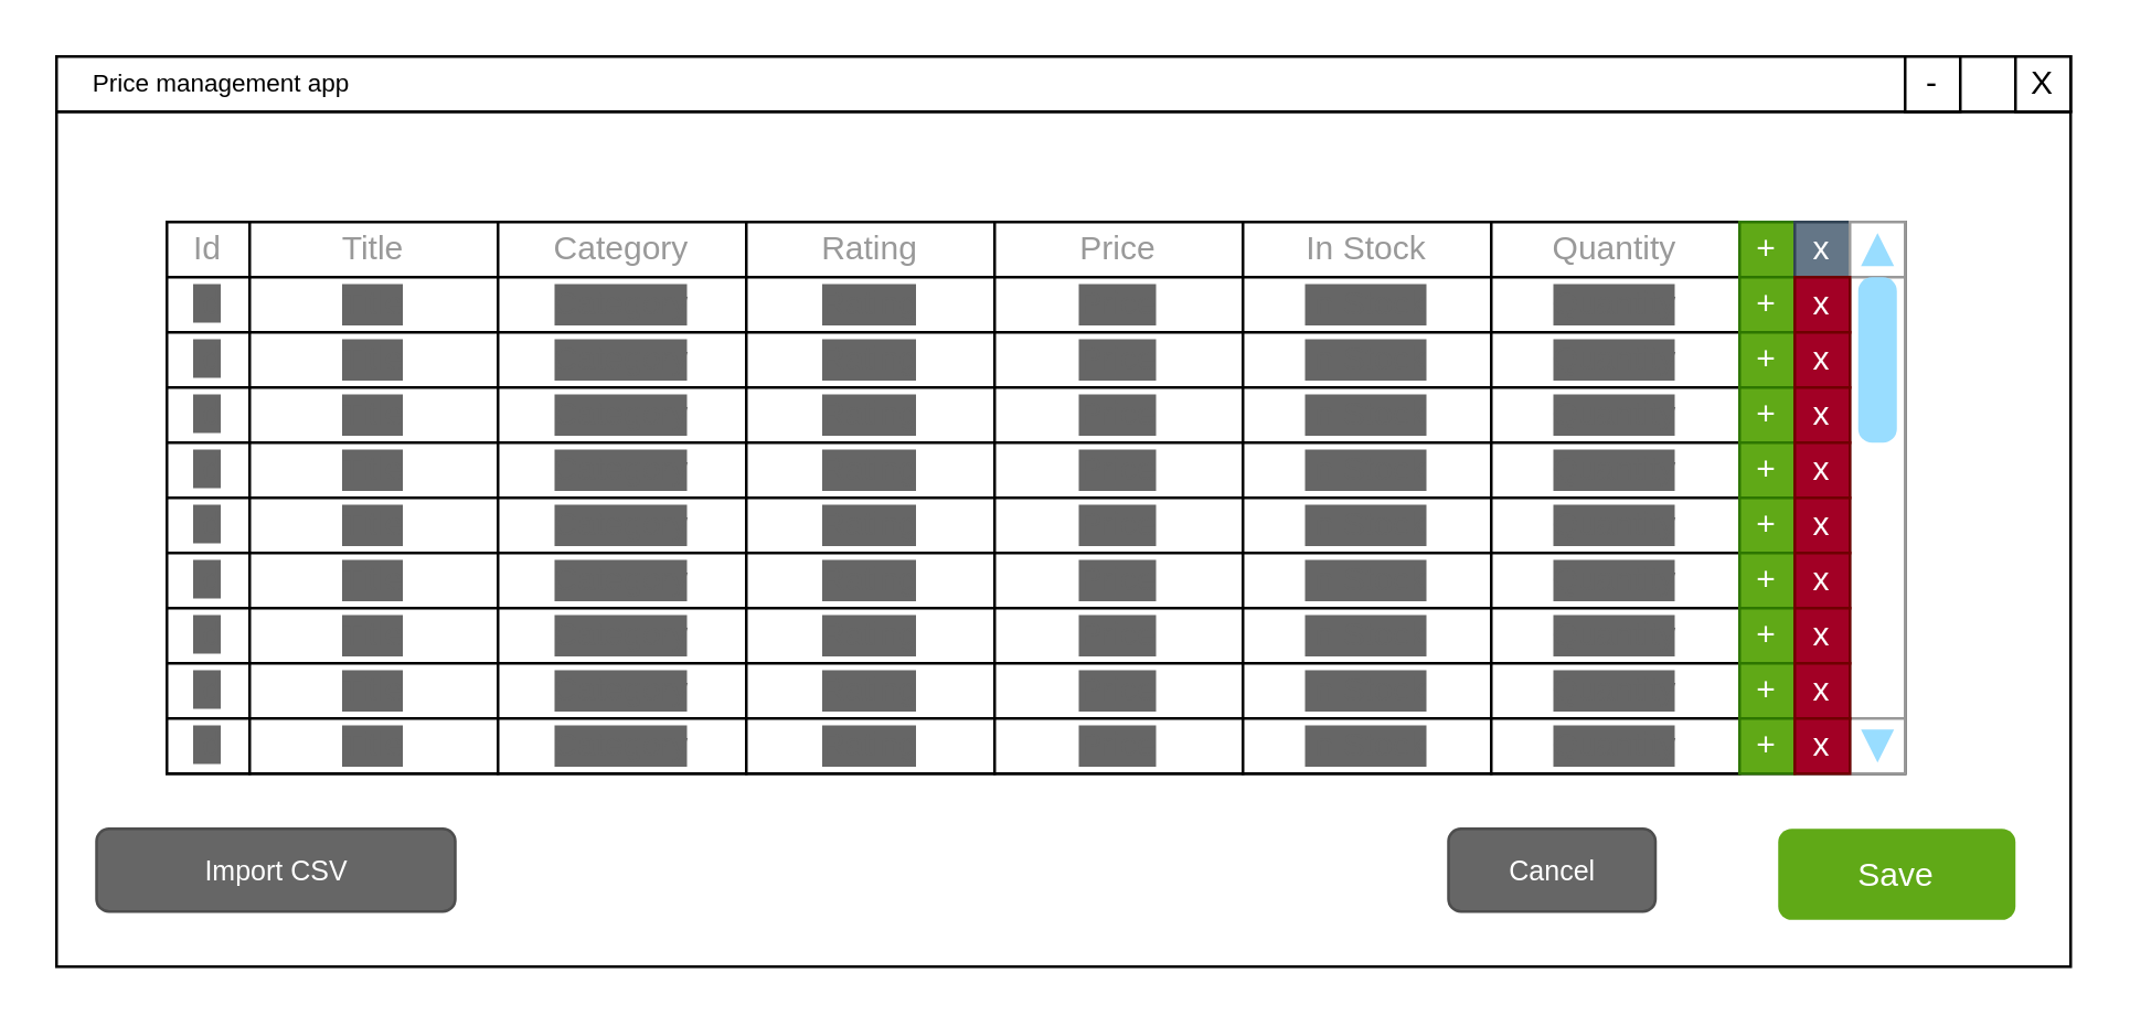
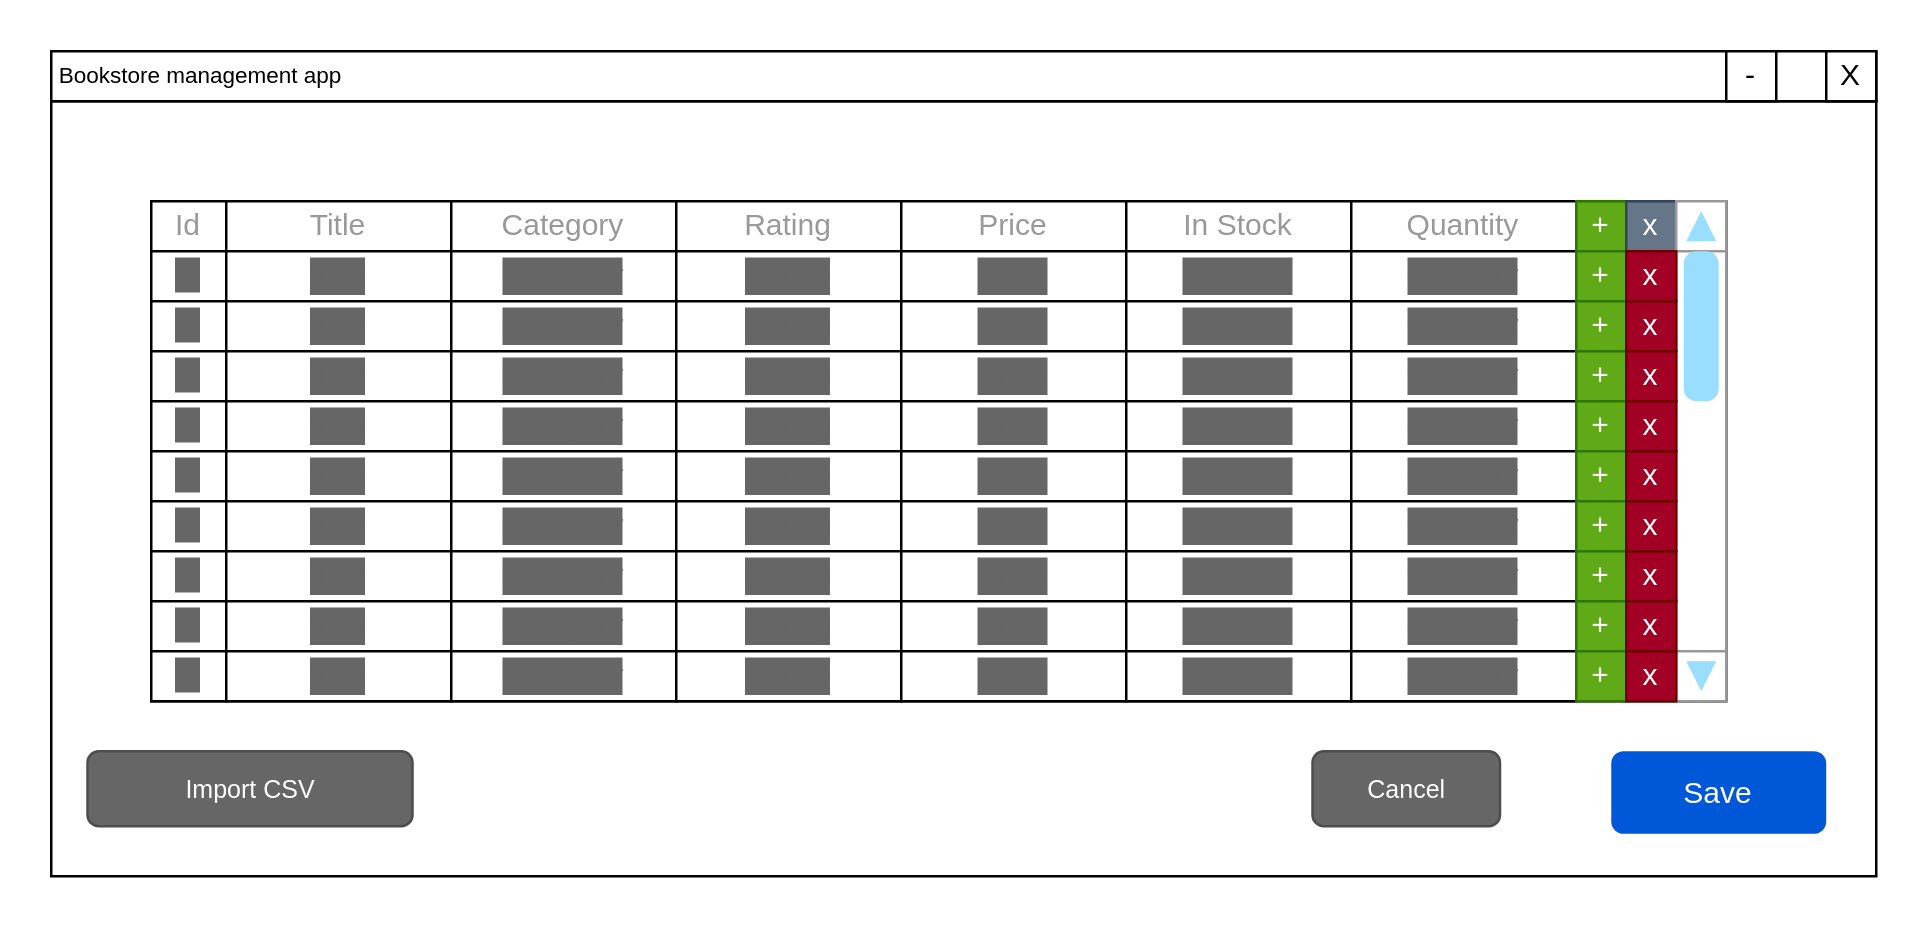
- <mxCell id="5" value="Price management app" style="text;html=1;align=center;verticalAlign=middle;whiteSpace=wrap;rounded=0;fontSize=9;" parent="1" vertex="1"><mxGeometry x="20" y="20" width="120" height="20" as="geometry" /></mxCell>
+ <mxCell id="5" value="Bookstore management app" style="text;html=1;align=center;verticalAlign=middle;whiteSpace=wrap;rounded=0;fontSize=9;" parent="1" vertex="1"><mxGeometry x="20" y="20" width="120" height="20" as="geometry" /></mxCell>
- <mxCell id="109" value="Save" style="rounded=1;fillColor=#60a917;strokeColor=none;html=1;whiteSpace=wrap;fontColor=#ffffff;align=center;verticalAlign=middle;fontStyle=0;fontSize=12;sketch=0;" vertex="1" parent="1"><mxGeometry x="644" y="300" width="86" height="33" as="geometry" /></mxCell>
+ <mxCell id="109" value="Save" style="rounded=1;fillColor=#0057D8;strokeColor=none;html=1;whiteSpace=wrap;fontColor=#ffffff;align=center;verticalAlign=middle;fontStyle=0;fontSize=12;sketch=0;" vertex="1" parent="1"><mxGeometry x="644" y="300" width="86" height="33" as="geometry" /></mxCell>
